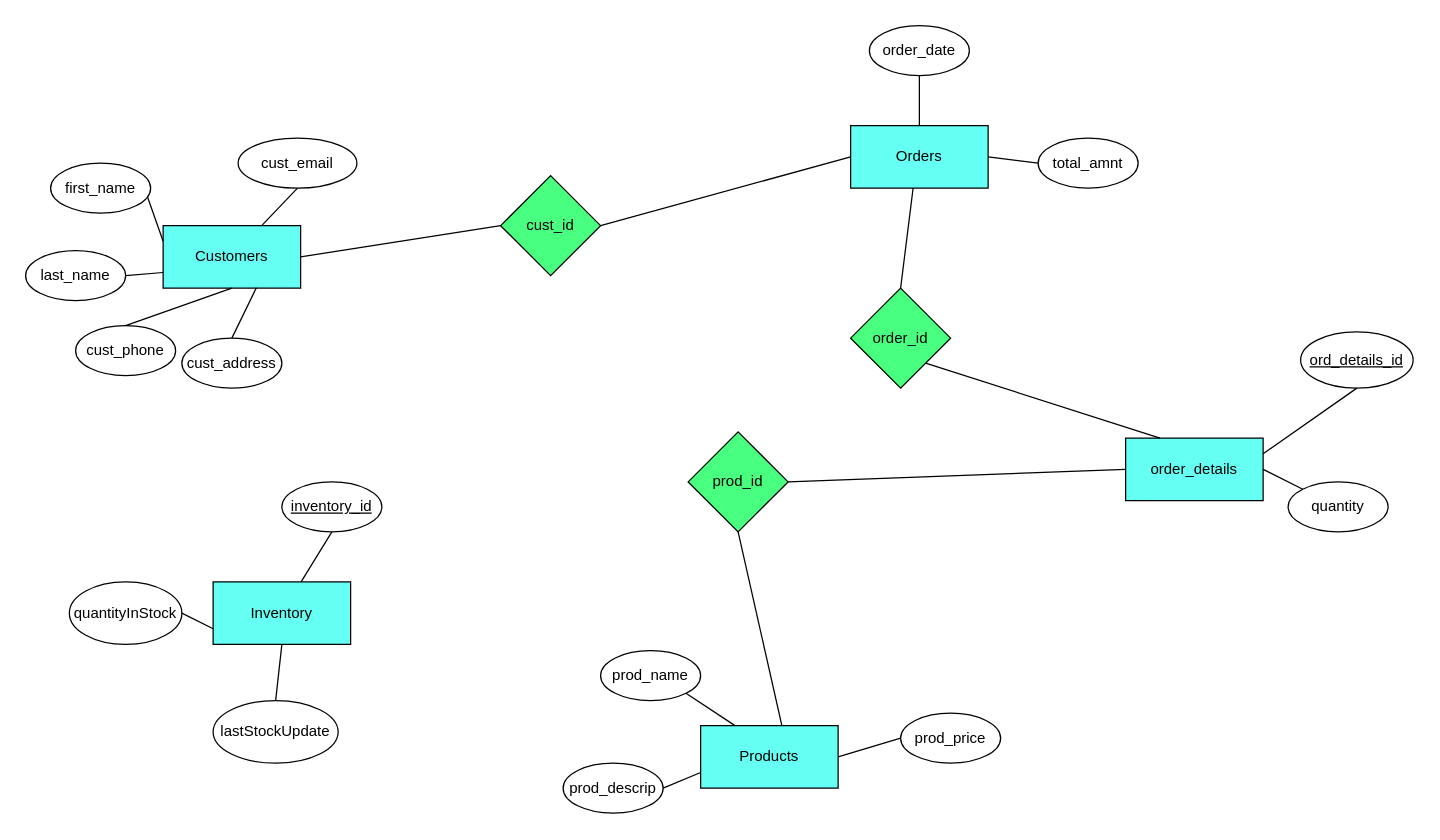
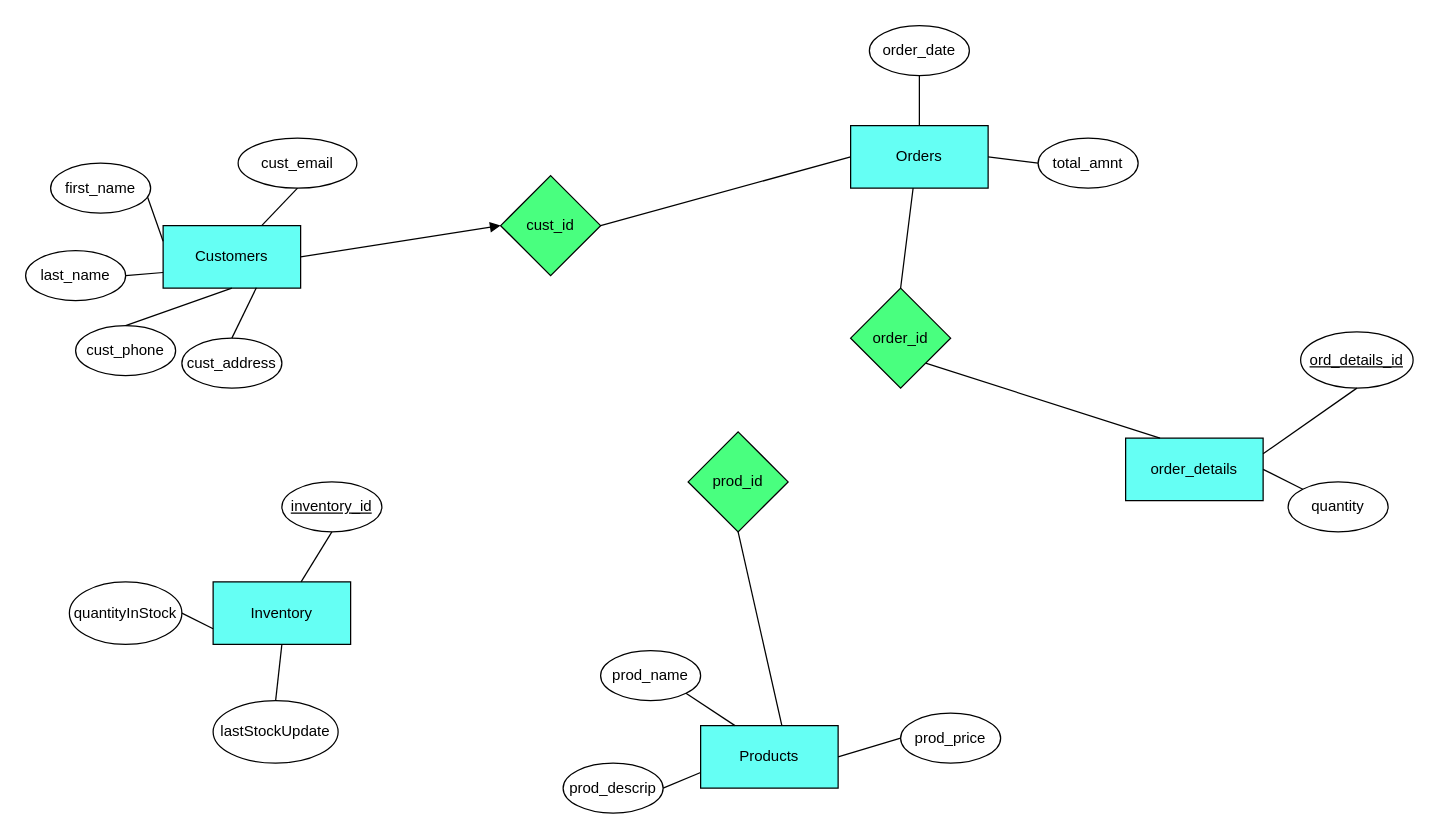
- <mxCell id="9" value="" style="endArrow=none;html=1;rounded=0;entryX=0;entryY=0.5;entryDx=0;entryDy=0;exitX=1;exitY=0.5;exitDx=0;exitDy=0;" edge="1" parent="1" source="2" target="35"><mxGeometry width="50" height="50" relative="1" as="geometry"><mxPoint x="215" y="190" as="sourcePoint" /><mxPoint x="130" y="150" as="targetPoint" /><Array as="points" /></mxGeometry></mxCell>
+ <mxCell id="9" value="" style="endArrow=block;html=1;rounded=0;entryX=0;entryY=0.5;entryDx=0;entryDy=0;exitX=1;exitY=0.5;exitDx=0;exitDy=0;" edge="1" parent="1" source="2" target="35"><mxGeometry width="50" height="50" relative="1" as="geometry"><mxPoint x="215" y="190" as="sourcePoint" /><mxPoint x="130" y="150" as="targetPoint" /><Array as="points" /></mxGeometry></mxCell>
- <mxCell id="24" value="" style="endArrow=none;html=1;rounded=0;entryX=1;entryY=0.5;entryDx=0;entryDy=0;exitX=0;exitY=0.5;exitDx=0;exitDy=0;" edge="1" parent="1" target="44" source="21"><mxGeometry width="50" height="50" relative="1" as="geometry"><mxPoint x="935" y="295" as="sourcePoint" /><mxPoint x="1010" y="325" as="targetPoint" /><Array as="points" /></mxGeometry></mxCell>
